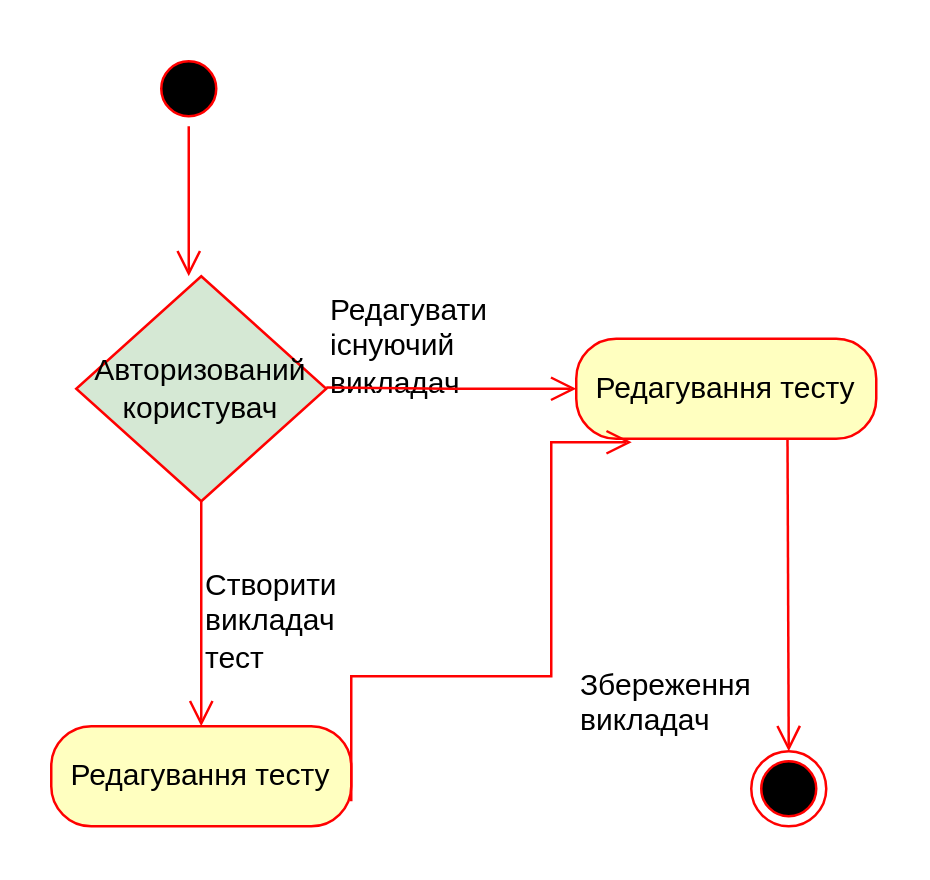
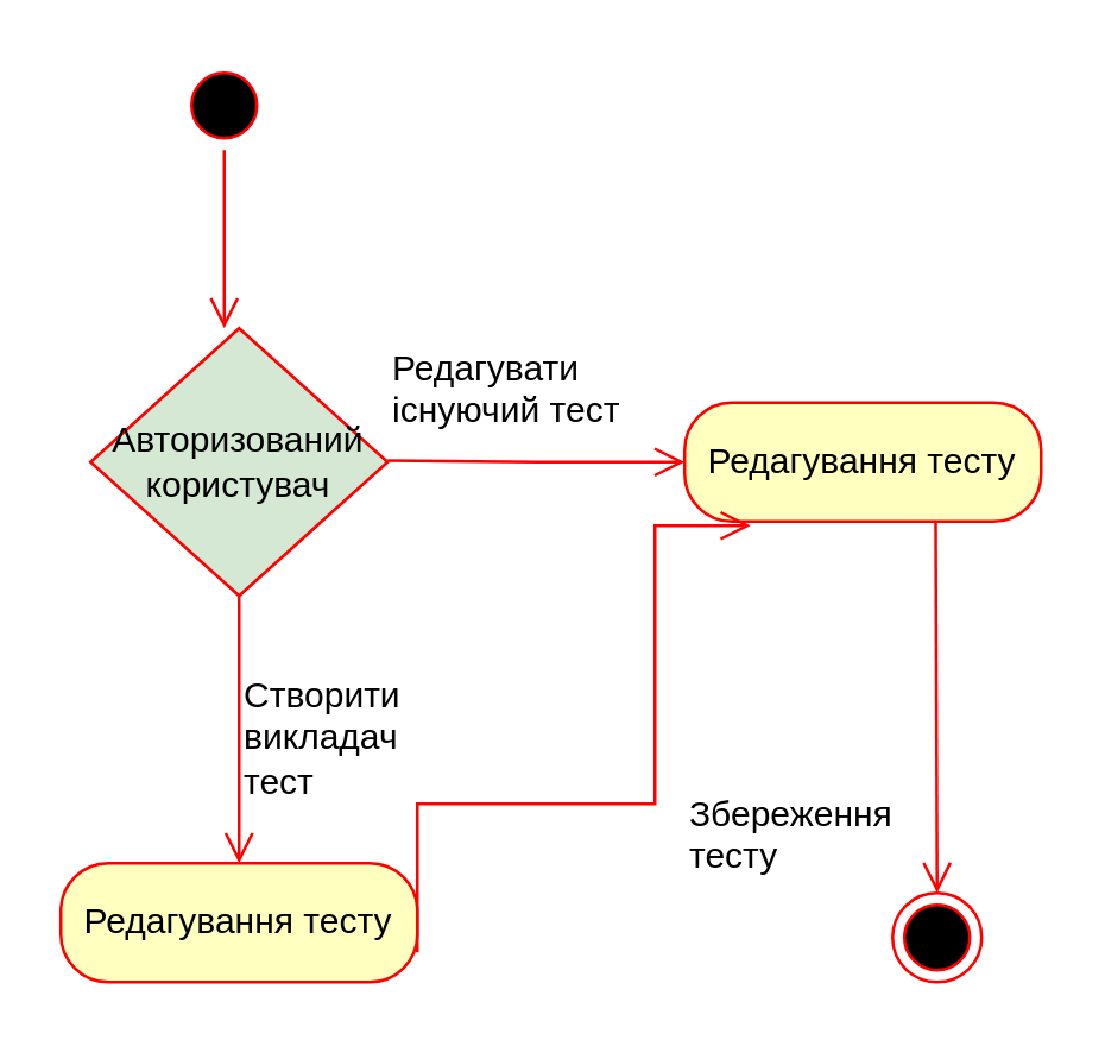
- <mxCell id="7" value="Редагувати існуючий викладач" style="text;whiteSpace=wrap;html=1;" parent="1" vertex="1"><mxGeometry x="130" y="110" width="90" height="40" as="geometry" /></mxCell>
+ <mxCell id="7" value="Редагувати існуючий тест" style="text;whiteSpace=wrap;html=1;" parent="1" vertex="1"><mxGeometry x="130" y="110" width="90" height="40" as="geometry" /></mxCell>
- <mxCell id="14" value="Збереження викладач" style="text;whiteSpace=wrap;html=1;" parent="1" vertex="1"><mxGeometry x="230" y="260" width="70" height="40" as="geometry" /></mxCell>
+ <mxCell id="14" value="Збереження тесту" style="text;whiteSpace=wrap;html=1;" parent="1" vertex="1"><mxGeometry x="230" y="260" width="70" height="40" as="geometry" /></mxCell>
